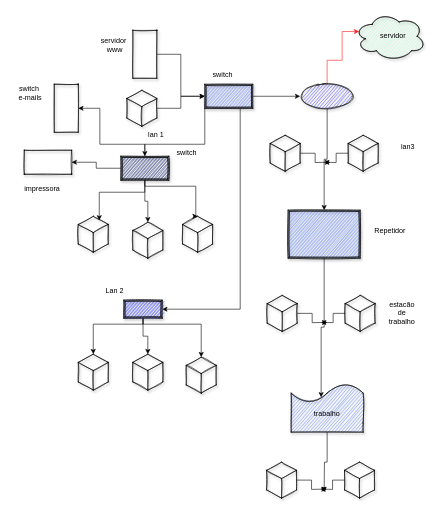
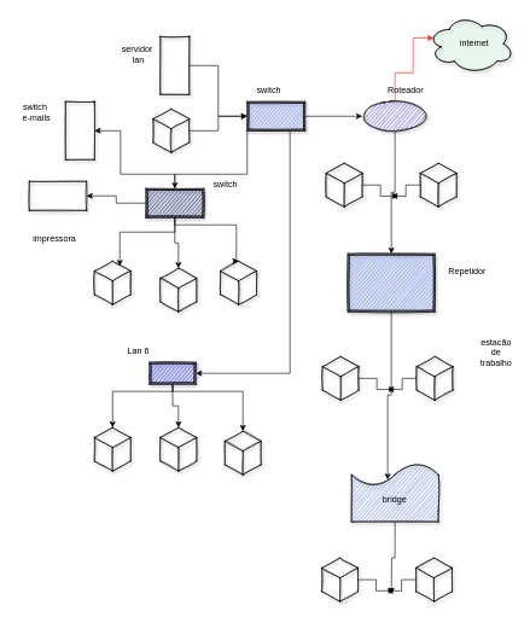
- <mxCell id="53" value="servidor" style="text;html=1;strokeColor=none;fillColor=none;align=center;verticalAlign=middle;whiteSpace=wrap;rounded=0;shadow=1;glass=0;sketch=1;" vertex="1" parent="1"><mxGeometry x="625" y="45" width="60" height="30" as="geometry" /></mxCell>
+ <mxCell id="53" value="internet" style="text;html=1;strokeColor=none;fillColor=none;align=center;verticalAlign=middle;whiteSpace=wrap;rounded=0;shadow=1;glass=0;sketch=1;" vertex="1" parent="1"><mxGeometry x="625" y="45" width="60" height="30" as="geometry" /></mxCell>
- <mxCell id="4" value="servidor&amp;nbsp; www" style="text;html=1;strokeColor=none;fillColor=none;align=center;verticalAlign=middle;whiteSpace=wrap;rounded=0;shadow=1;glass=0;sketch=1;" vertex="1" parent="1"><mxGeometry x="161" y="60" width="60" height="30" as="geometry" /></mxCell>
+ <mxCell id="4" value="servidor&amp;nbsp; lan" style="text;html=1;strokeColor=none;fillColor=none;align=center;verticalAlign=middle;whiteSpace=wrap;rounded=0;shadow=1;glass=0;sketch=1;" vertex="1" parent="1"><mxGeometry x="161" y="60" width="60" height="30" as="geometry" /></mxCell>
+ <mxCell id="38" value="Roteador" style="text;html=1;strokeColor=none;fillColor=none;align=center;verticalAlign=middle;whiteSpace=wrap;rounded=0;shadow=1;glass=0;sketch=1;" vertex="1" parent="1"><mxGeometry x="530" y="110" width="60" height="30" as="geometry" /></mxCell>
- <mxCell id="26" value="lan 1" style="text;html=1;strokeColor=none;fillColor=none;align=center;verticalAlign=middle;whiteSpace=wrap;rounded=0;shadow=1;glass=0;sketch=1;" vertex="1" parent="1"><mxGeometry x="230" y="210" width="60" height="30" as="geometry" /></mxCell>
- <mxCell id="49" value="lan3" style="text;html=1;strokeColor=none;fillColor=none;align=center;verticalAlign=middle;whiteSpace=wrap;rounded=0;shadow=1;glass=0;sketch=1;" vertex="1" parent="1"><mxGeometry x="650" y="230" width="60" height="30" as="geometry" /></mxCell>
- <mxCell id="23" value="impressora" style="text;html=1;strokeColor=none;fillColor=none;align=center;verticalAlign=middle;whiteSpace=wrap;rounded=0;shadow=1;glass=0;sketch=1;" vertex="1" parent="1"><mxGeometry x="40" y="300" width="60" height="30" as="geometry" /></mxCell>
+ <mxCell id="23" value="impressora" style="text;html=1;strokeColor=none;fillColor=none;align=center;verticalAlign=middle;whiteSpace=wrap;rounded=0;shadow=1;glass=0;sketch=1;" vertex="1" parent="1"><mxGeometry x="45" y="315" width="60" height="30" as="geometry" /></mxCell>
- <mxCell id="50" value="Repetidor" style="text;html=1;strokeColor=none;fillColor=none;align=center;verticalAlign=middle;whiteSpace=wrap;rounded=0;shadow=1;glass=0;sketch=1;" vertex="1" parent="1"><mxGeometry x="620" y="370" width="60" height="30" as="geometry" /></mxCell>
+ <mxCell id="50" value="Repetidor" style="text;html=1;strokeColor=none;fillColor=none;align=center;verticalAlign=middle;whiteSpace=wrap;rounded=0;shadow=1;glass=0;sketch=1;" vertex="1" parent="1"><mxGeometry x="615" y="360" width="60" height="30" as="geometry" /></mxCell>
- <mxCell id="31" value="Lan 2" style="text;html=1;strokeColor=none;fillColor=none;align=center;verticalAlign=middle;whiteSpace=wrap;rounded=0;shadow=1;glass=0;sketch=1;" vertex="1" parent="1"><mxGeometry x="161" y="470" width="60" height="30" as="geometry" /></mxCell>
+ <mxCell id="31" value="Lan 6" style="text;html=1;strokeColor=none;fillColor=none;align=center;verticalAlign=middle;whiteSpace=wrap;rounded=0;shadow=1;glass=0;sketch=1;" vertex="1" parent="1"><mxGeometry x="161" y="470" width="60" height="30" as="geometry" /></mxCell>
- <mxCell id="51" value="estacão de trabalho" style="text;html=1;strokeColor=none;fillColor=none;align=center;verticalAlign=middle;whiteSpace=wrap;rounded=0;shadow=1;glass=0;sketch=1;" vertex="1" parent="1"><mxGeometry x="640" y="507" width="60" height="30" as="geometry" /></mxCell>
+ <mxCell id="51" value="estacão de trabalho" style="text;html=1;strokeColor=none;fillColor=none;align=center;verticalAlign=middle;whiteSpace=wrap;rounded=0;shadow=1;glass=0;sketch=1;" vertex="1" parent="1"><mxGeometry x="655" y="472" width="60" height="30" as="geometry" /></mxCell>
- <mxCell id="56" value="trabalho" style="text;html=1;strokeColor=none;fillColor=none;align=center;verticalAlign=middle;whiteSpace=wrap;rounded=0;shadow=1;glass=0;sketch=1;" vertex="1" parent="1"><mxGeometry x="480" y="660" width="130" height="60" as="geometry" /></mxCell>
+ <mxCell id="56" value="bridge" style="text;html=1;strokeColor=none;fillColor=none;align=center;verticalAlign=middle;whiteSpace=wrap;rounded=0;shadow=1;glass=0;sketch=1;" vertex="1" parent="1"><mxGeometry x="480" y="660" width="130" height="60" as="geometry" /></mxCell>
